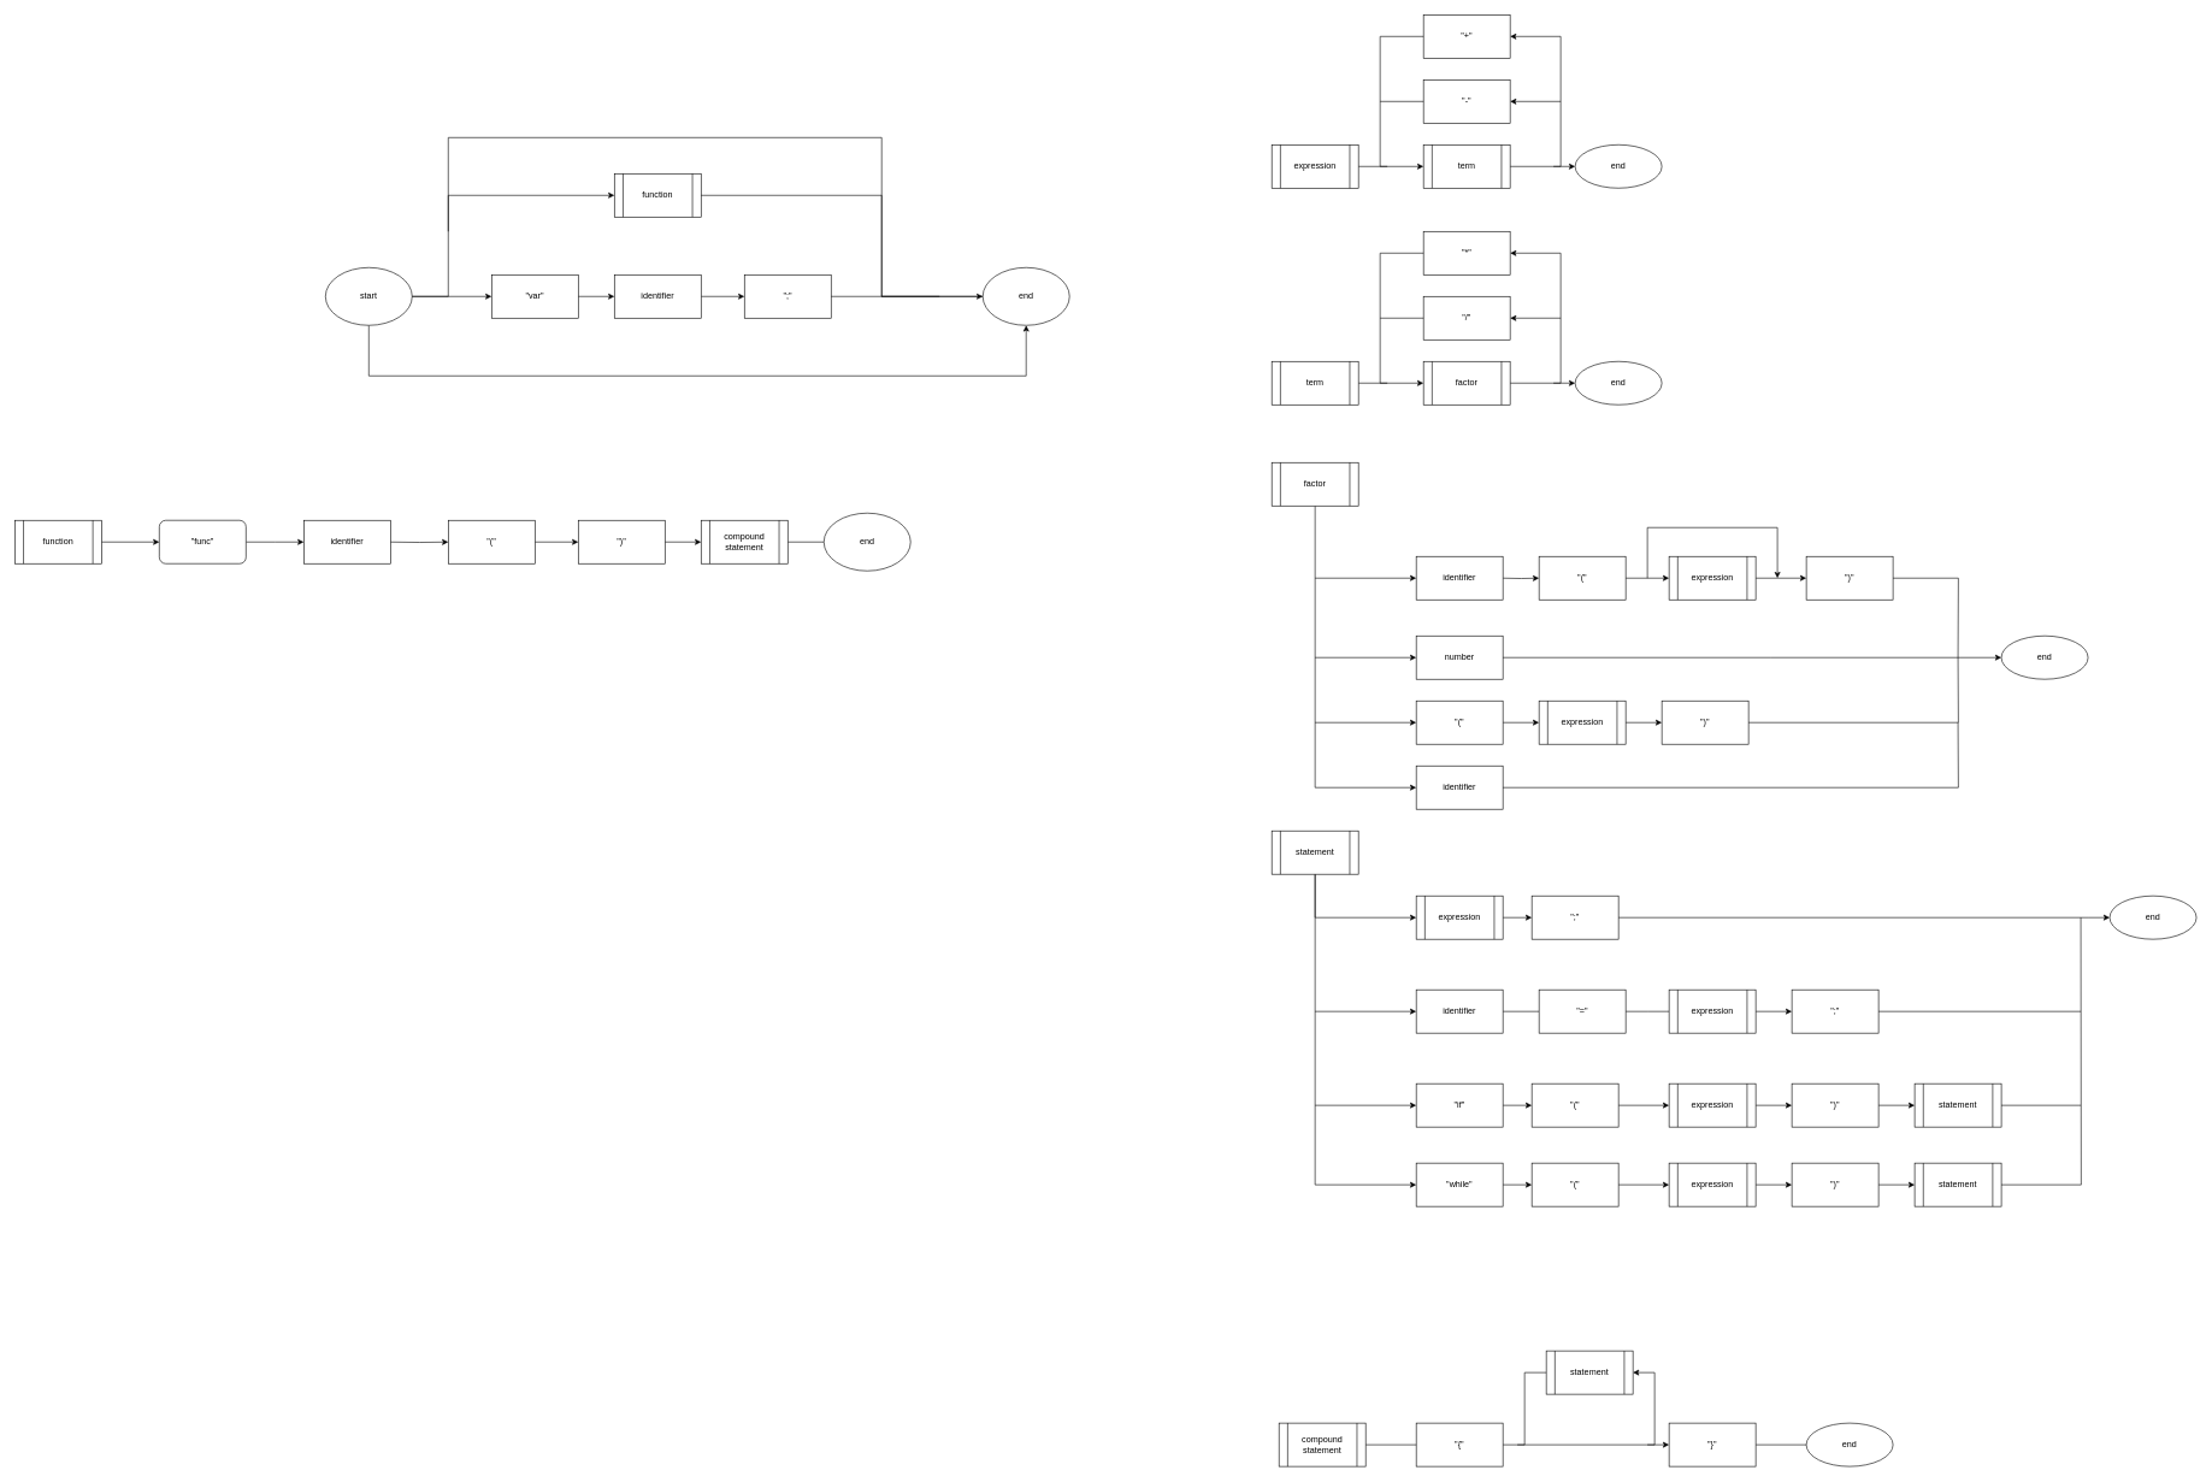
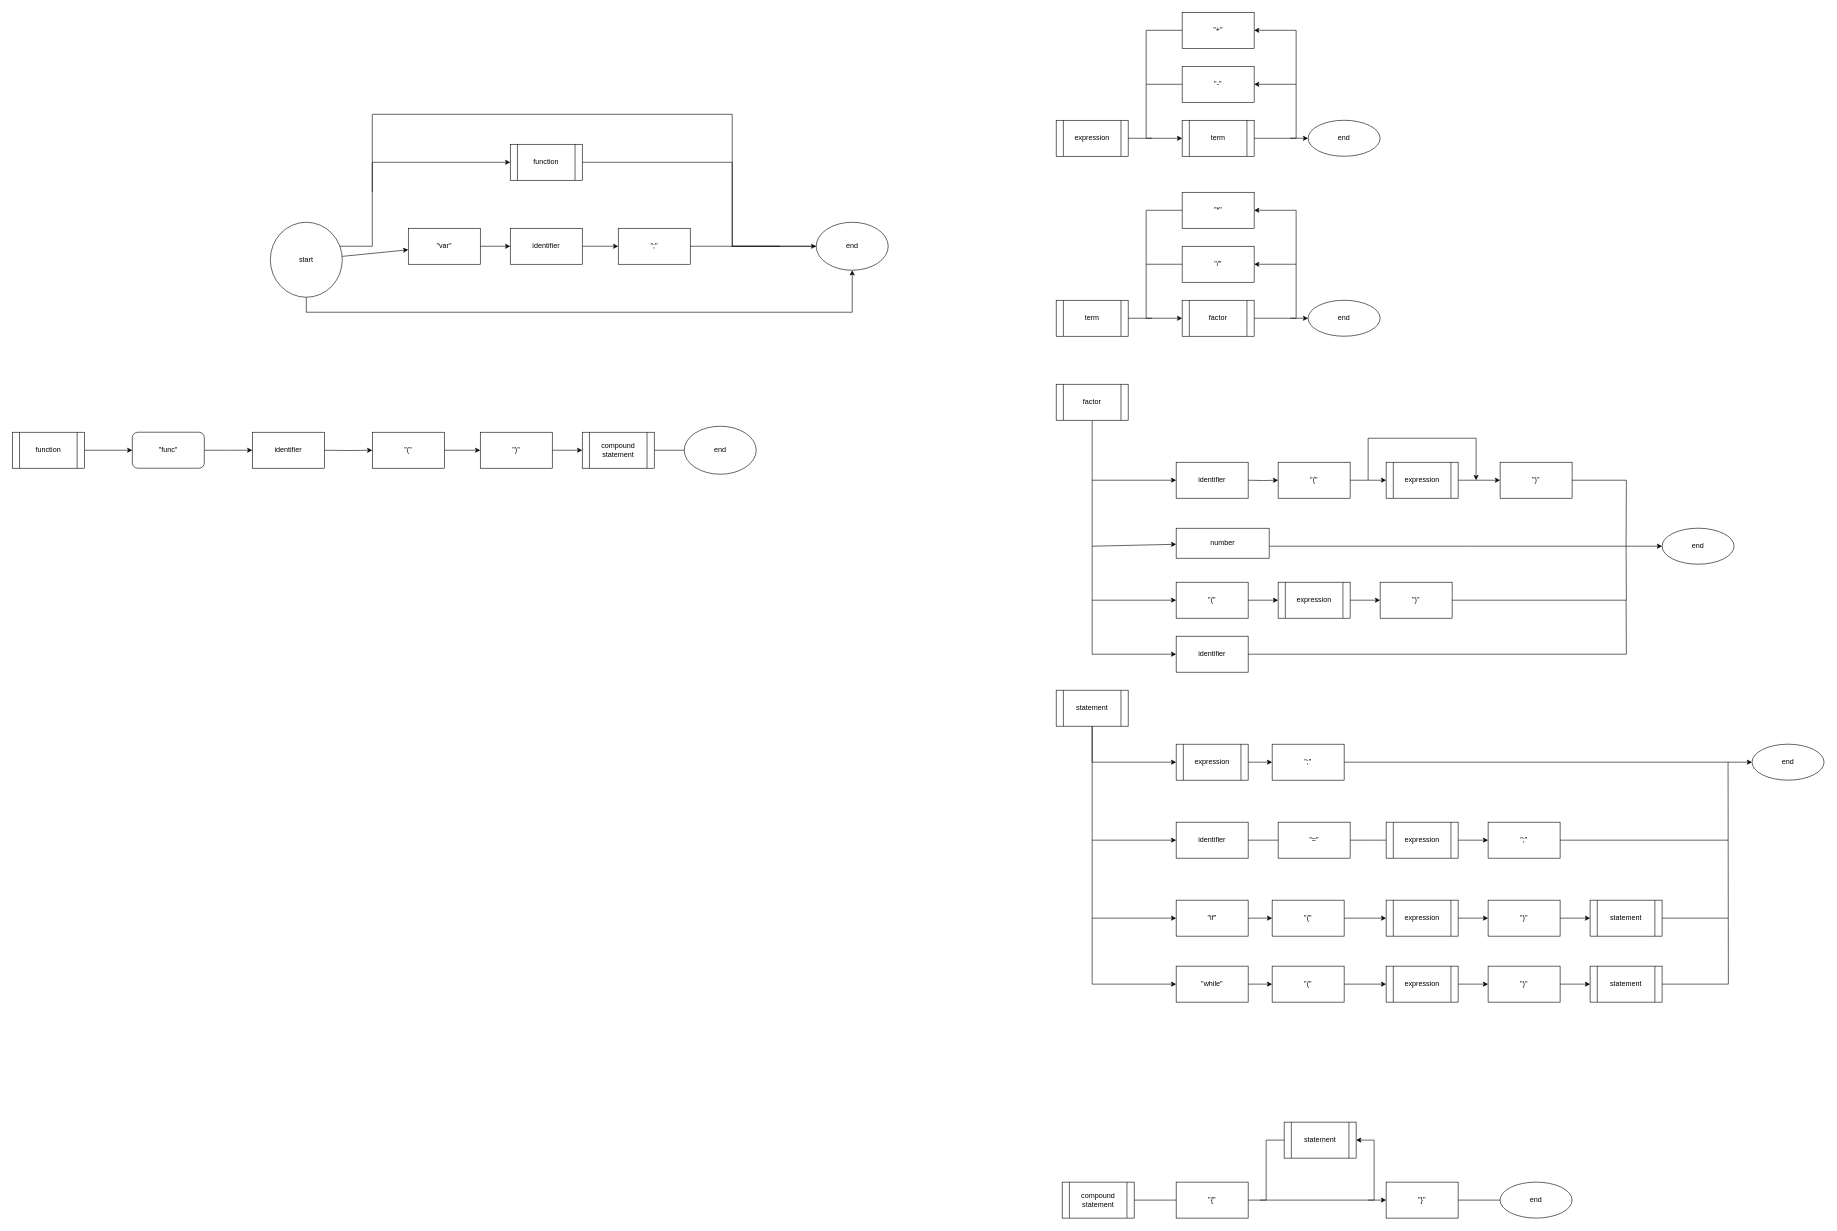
- <mxCell id="3" value="&lt;div&gt;start&lt;/div&gt;" style="ellipse;whiteSpace=wrap;html=1;" parent="1" vertex="1"><mxGeometry x="450" y="370" width="120" height="80" as="geometry" /></mxCell>
+ <mxCell id="3" value="&lt;div&gt;start&lt;/div&gt;" style="ellipse;whiteSpace=wrap;html=1;" parent="1" vertex="1"><mxGeometry x="450" y="370" width="120" height="125" as="geometry" /></mxCell>
- <mxCell id="52" value="number" style="rounded=0;whiteSpace=wrap;html=1;" parent="1" vertex="1"><mxGeometry x="1960" y="880" width="120" height="60" as="geometry" /></mxCell>
+ <mxCell id="52" value="number" style="rounded=0;whiteSpace=wrap;html=1;" parent="1" vertex="1"><mxGeometry x="1960" y="880" width="155" height="50" as="geometry" /></mxCell>
